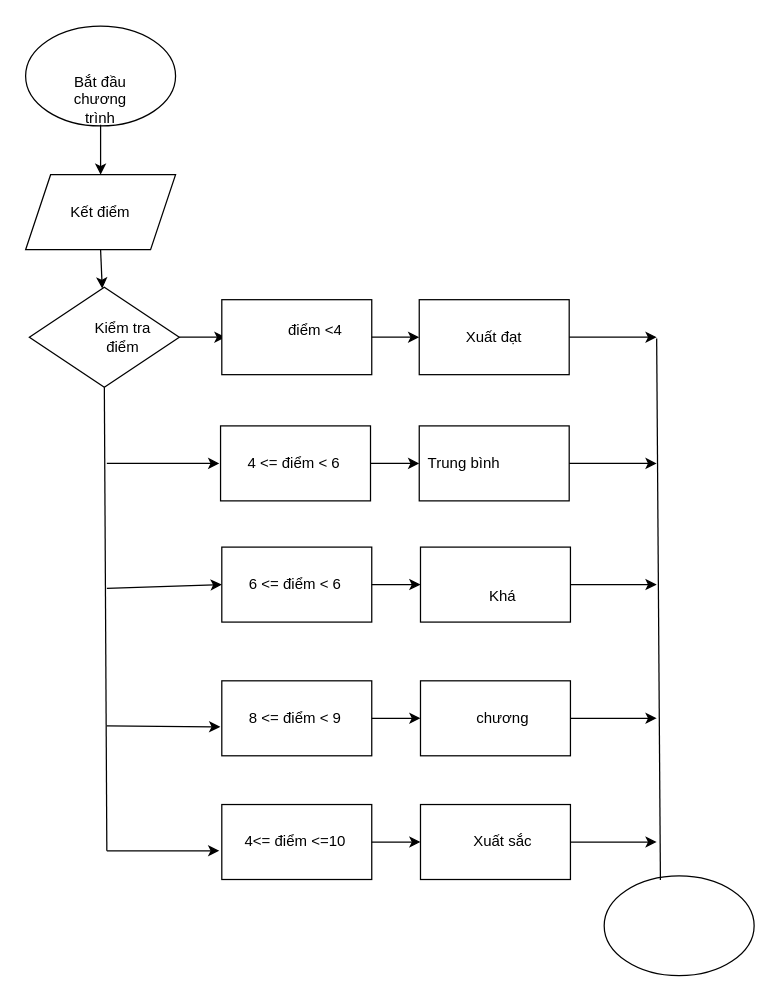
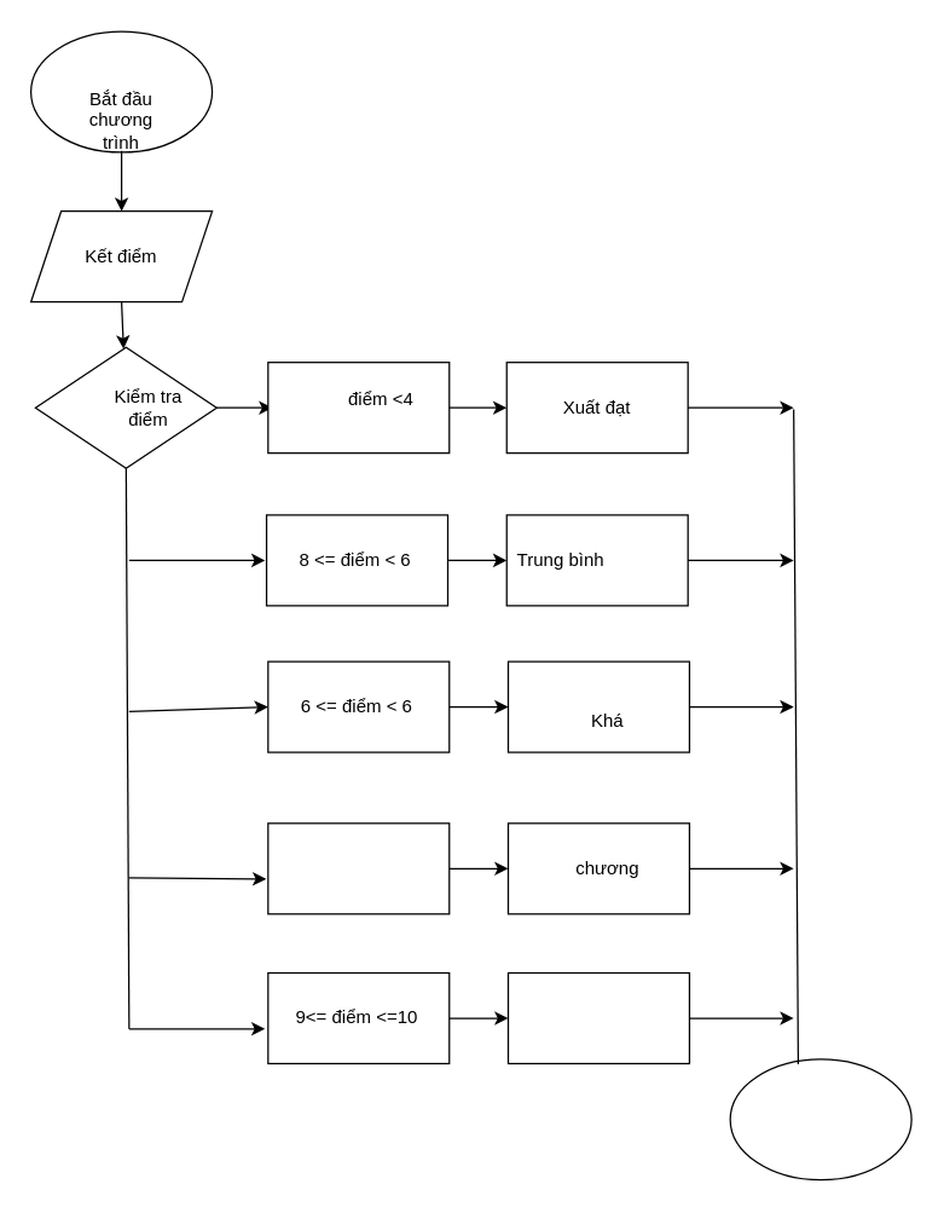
- <mxCell id="18" value="4 &amp;lt;= điểm &amp;lt; 6" style="text;strokeColor=none;align=center;fillColor=none;html=1;verticalAlign=middle;whiteSpace=wrap;rounded=0;" vertex="1" parent="1"><mxGeometry x="185" y="355" width="100" height="30" as="geometry" /></mxCell>
+ <mxCell id="18" value="8 &amp;lt;= điểm &amp;lt; 6" style="text;strokeColor=none;align=center;fillColor=none;html=1;verticalAlign=middle;whiteSpace=wrap;rounded=0;" vertex="1" parent="1"><mxGeometry x="185" y="355" width="100" height="30" as="geometry" /></mxCell>
- <mxCell id="29" value="8 &amp;lt;= điểm &amp;lt; 9" style="text;strokeColor=none;align=center;fillColor=none;html=1;verticalAlign=middle;whiteSpace=wrap;rounded=0;" vertex="1" parent="1"><mxGeometry x="186" y="559" width="100" height="30" as="geometry" /></mxCell>
- <mxCell id="34" value="4&amp;lt;= điểm &amp;lt;=10" style="text;strokeColor=none;align=center;fillColor=none;html=1;verticalAlign=middle;whiteSpace=wrap;rounded=0;" vertex="1" parent="1"><mxGeometry x="186" y="658" width="100" height="30" as="geometry" /></mxCell>
+ <mxCell id="34" value="9&amp;lt;= điểm &amp;lt;=10" style="text;strokeColor=none;align=center;fillColor=none;html=1;verticalAlign=middle;whiteSpace=wrap;rounded=0;" vertex="1" parent="1"><mxGeometry x="186" y="658" width="100" height="30" as="geometry" /></mxCell>
- <mxCell id="36" value="Xuất sắc" style="text;strokeColor=none;align=center;fillColor=none;html=1;verticalAlign=middle;whiteSpace=wrap;rounded=0;" vertex="1" parent="1"><mxGeometry x="372" y="658" width="60" height="30" as="geometry" /></mxCell>
